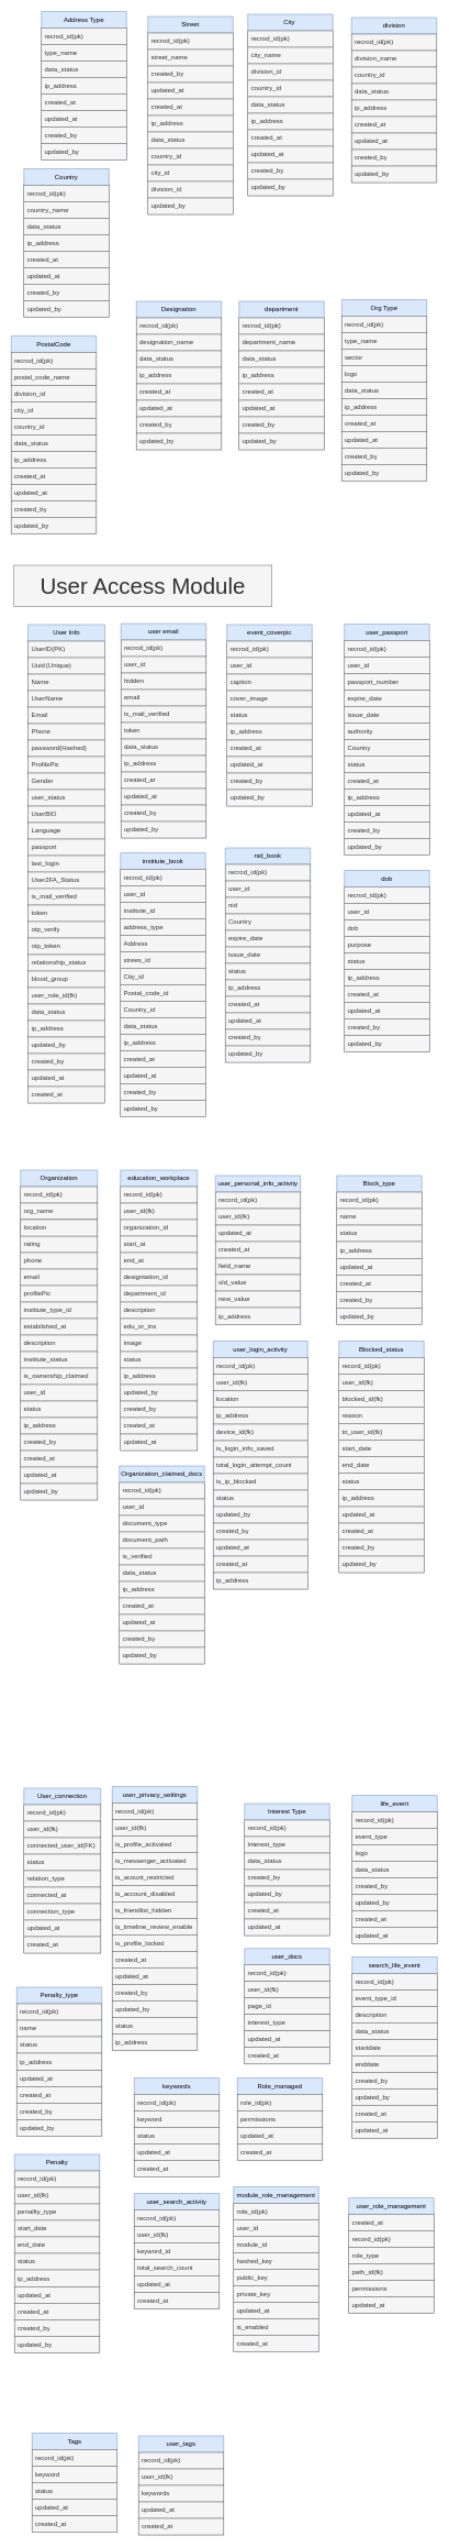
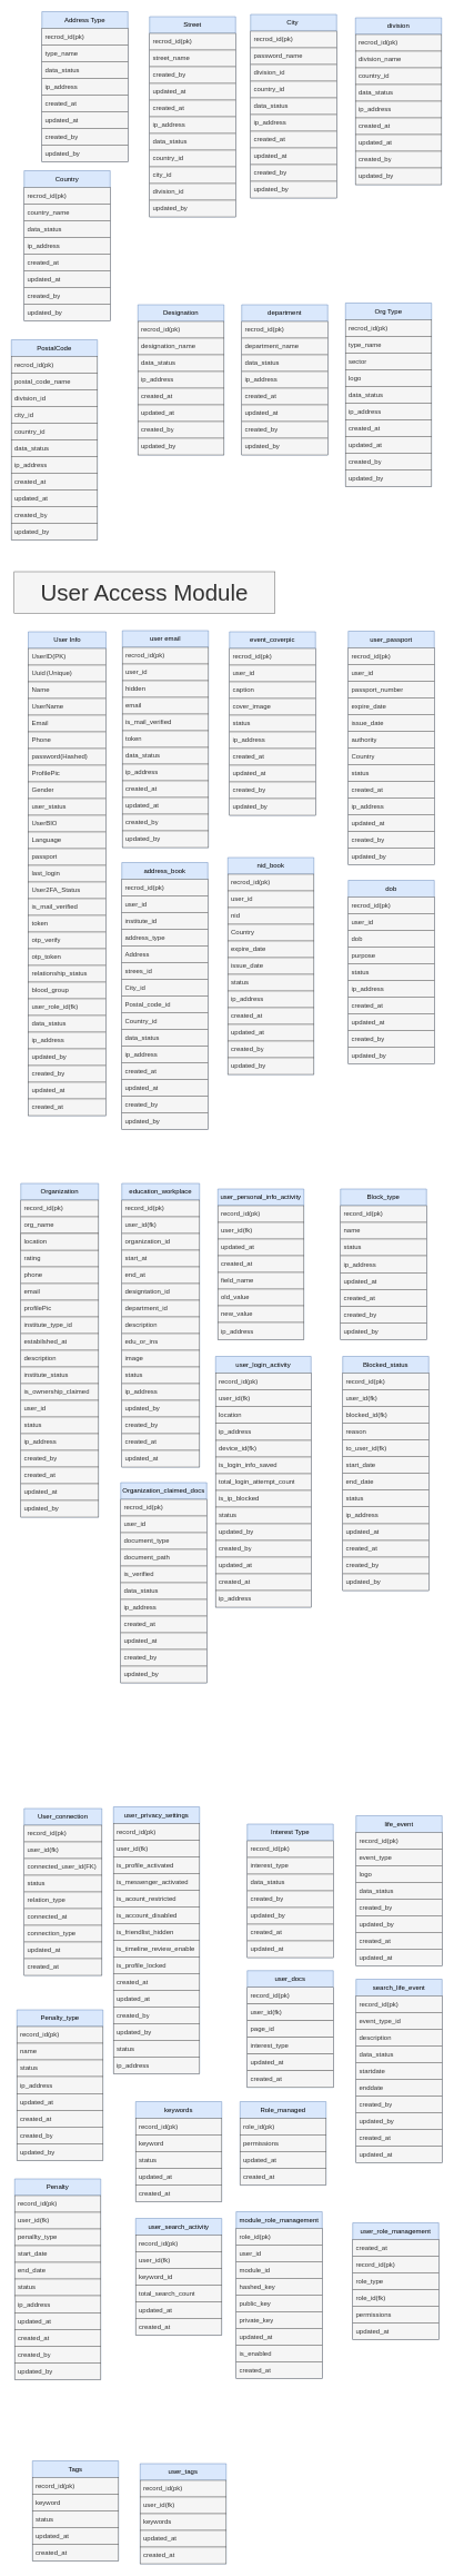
- <mxCell id="287" value="city_name" style="text;strokeColor=#666666;fillColor=#f5f5f5;align=left;verticalAlign=middle;spacingLeft=4;spacingRight=4;overflow=hidden;points=[[0,0.5],[1,0.5]];portConstraint=eastwest;rotatable=0;whiteSpace=wrap;html=1;fontColor=#333333;" parent="285" vertex="1"><mxGeometry y="60" width="155" height="30" as="geometry" /></mxCell>
+ <mxCell id="287" value="password_name" style="text;strokeColor=#666666;fillColor=#f5f5f5;align=left;verticalAlign=middle;spacingLeft=4;spacingRight=4;overflow=hidden;points=[[0,0.5],[1,0.5]];portConstraint=eastwest;rotatable=0;whiteSpace=wrap;html=1;fontColor=#333333;" parent="285" vertex="1"><mxGeometry y="60" width="155" height="30" as="geometry" /></mxCell>
- <mxCell id="156" value="institute_book" style="swimlane;fontStyle=0;childLayout=stackLayout;horizontal=1;startSize=30;horizontalStack=0;resizeParent=1;resizeParentMax=0;resizeLast=0;collapsible=1;marginBottom=0;whiteSpace=wrap;html=1;fillColor=#dae8fc;strokeColor=#6c8ebf;" parent="1" vertex="1"><mxGeometry x="219" y="1550" width="155" height="480" as="geometry" /></mxCell>
+ <mxCell id="156" value="address_book" style="swimlane;fontStyle=0;childLayout=stackLayout;horizontal=1;startSize=30;horizontalStack=0;resizeParent=1;resizeParentMax=0;resizeLast=0;collapsible=1;marginBottom=0;whiteSpace=wrap;html=1;fillColor=#dae8fc;strokeColor=#6c8ebf;" parent="1" vertex="1"><mxGeometry x="219" y="1550" width="155" height="480" as="geometry" /></mxCell>
- <mxCell id="260" value="path_id(fk)" style="text;strokeColor=#666666;fillColor=#f5f5f5;align=left;verticalAlign=middle;spacingLeft=4;spacingRight=4;overflow=hidden;points=[[0,0.5],[1,0.5]];portConstraint=eastwest;rotatable=0;whiteSpace=wrap;html=1;fontColor=#333333;" parent="256" vertex="1"><mxGeometry y="120" width="155" height="30" as="geometry" /></mxCell>
+ <mxCell id="260" value="role_id(fk)" style="text;strokeColor=#666666;fillColor=#f5f5f5;align=left;verticalAlign=middle;spacingLeft=4;spacingRight=4;overflow=hidden;points=[[0,0.5],[1,0.5]];portConstraint=eastwest;rotatable=0;whiteSpace=wrap;html=1;fontColor=#333333;" parent="256" vertex="1"><mxGeometry y="120" width="155" height="30" as="geometry" /></mxCell>
